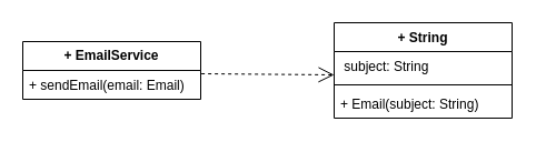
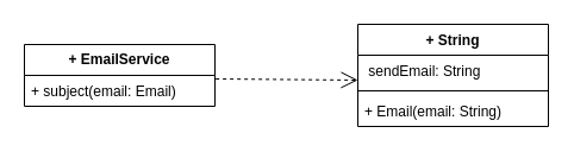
- <mxCell id="3" value="&amp;nbsp;subject: String" style="text;strokeColor=none;fillColor=none;align=left;verticalAlign=top;spacingLeft=4;spacingRight=4;overflow=hidden;rotatable=0;points=[[0,0.5],[1,0.5]];portConstraint=eastwest;whiteSpace=wrap;html=1;" vertex="1" parent="2"><mxGeometry y="26" width="160" height="26" as="geometry" /></mxCell>
+ <mxCell id="3" value="&amp;nbsp;sendEmail: String" style="text;strokeColor=none;fillColor=none;align=left;verticalAlign=top;spacingLeft=4;spacingRight=4;overflow=hidden;rotatable=0;points=[[0,0.5],[1,0.5]];portConstraint=eastwest;whiteSpace=wrap;html=1;" vertex="1" parent="2"><mxGeometry y="26" width="160" height="26" as="geometry" /></mxCell>
- <mxCell id="7" value="+ sendEmail(email: Email)" style="text;strokeColor=none;fillColor=none;align=left;verticalAlign=top;spacingLeft=4;spacingRight=4;overflow=hidden;rotatable=0;points=[[0,0.5],[1,0.5]];portConstraint=eastwest;whiteSpace=wrap;html=1;" vertex="1" parent="6"><mxGeometry y="26" width="160" height="26" as="geometry" /></mxCell>
+ <mxCell id="7" value="+ subject(email: Email)" style="text;strokeColor=none;fillColor=none;align=left;verticalAlign=top;spacingLeft=4;spacingRight=4;overflow=hidden;rotatable=0;points=[[0,0.5],[1,0.5]];portConstraint=eastwest;whiteSpace=wrap;html=1;" vertex="1" parent="6"><mxGeometry y="26" width="160" height="26" as="geometry" /></mxCell>
- <mxCell id="5" value="+ Email(subject: String)" style="text;strokeColor=none;fillColor=none;align=left;verticalAlign=top;spacingLeft=4;spacingRight=4;overflow=hidden;rotatable=0;points=[[0,0.5],[1,0.5]];portConstraint=eastwest;whiteSpace=wrap;html=1;" vertex="1" parent="2"><mxGeometry y="60" width="160" height="26" as="geometry" /></mxCell>
+ <mxCell id="5" value="+ Email(email: String)" style="text;strokeColor=none;fillColor=none;align=left;verticalAlign=top;spacingLeft=4;spacingRight=4;overflow=hidden;rotatable=0;points=[[0,0.5],[1,0.5]];portConstraint=eastwest;whiteSpace=wrap;html=1;" vertex="1" parent="2"><mxGeometry y="60" width="160" height="26" as="geometry" /></mxCell>
